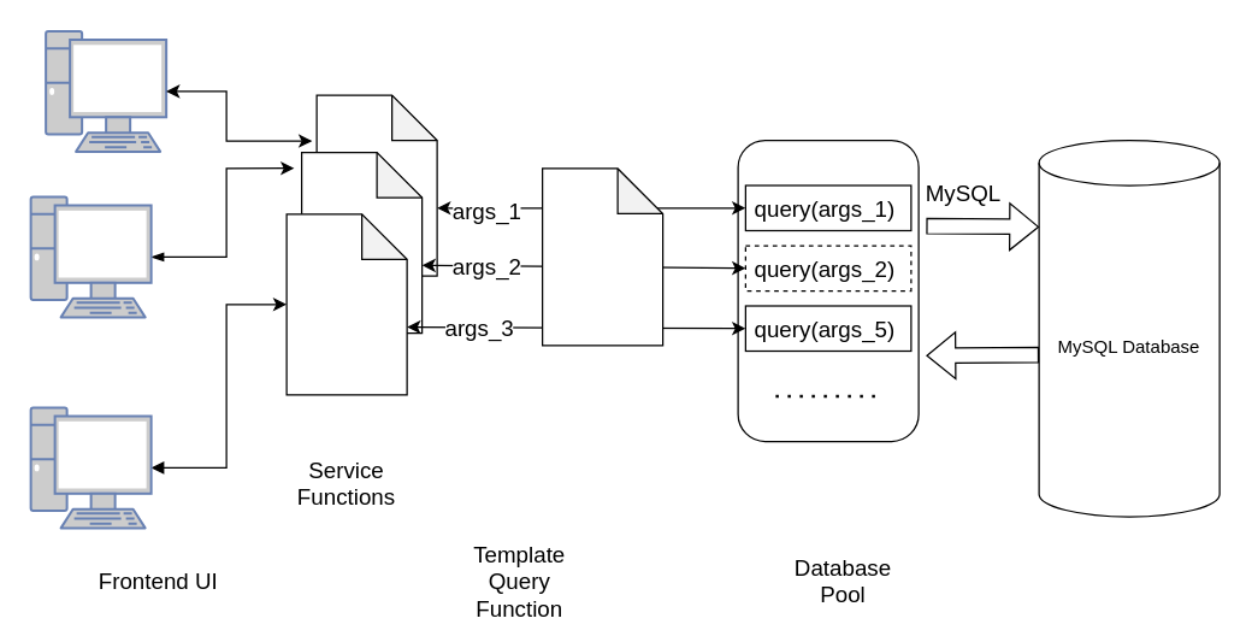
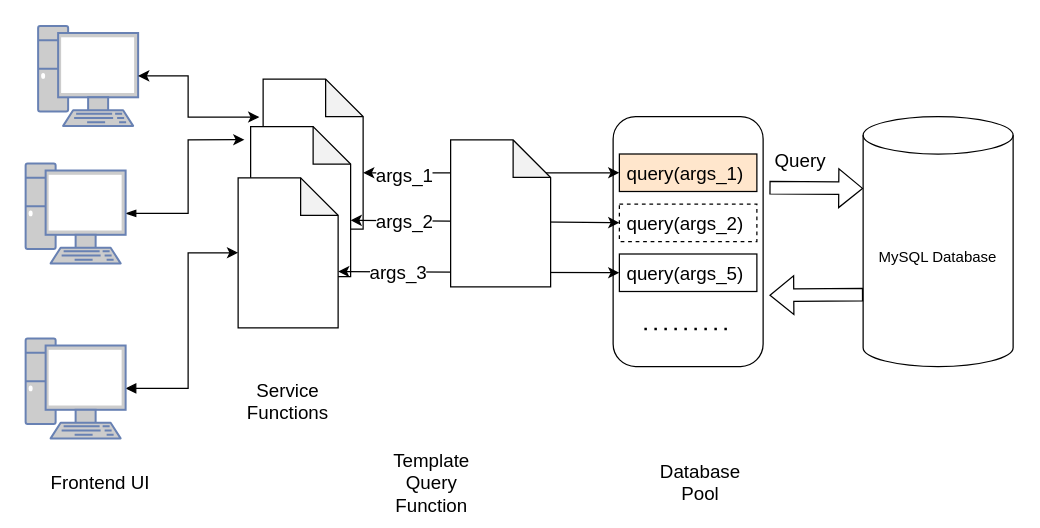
- <mxCell id="5" value="&lt;font style=&quot;font-size: 15px&quot;&gt;MySQL&lt;/font&gt;" style="text;html=1;strokeColor=none;fillColor=none;align=center;verticalAlign=middle;whiteSpace=wrap;rounded=0;" parent="1" vertex="1"><mxGeometry x="610" y="111.5" width="60" height="30" as="geometry" /></mxCell>
+ <mxCell id="5" value="&lt;font style=&quot;font-size: 15px&quot;&gt;Query&lt;/font&gt;" style="text;html=1;strokeColor=none;fillColor=none;align=center;verticalAlign=middle;whiteSpace=wrap;rounded=0;" parent="1" vertex="1"><mxGeometry x="610" y="111.5" width="60" height="30" as="geometry" /></mxCell>
- <mxCell id="8" value="query(args_1)&amp;nbsp;" style="rounded=0;whiteSpace=wrap;html=1;fontSize=15;" parent="1" vertex="1"><mxGeometry x="495" y="122.5" width="110" height="30" as="geometry" /></mxCell>
+ <mxCell id="8" value="query(args_1)&amp;nbsp;" style="rounded=0;whiteSpace=wrap;html=1;fontSize=15;fillColor=#ffe6cc;" parent="1" vertex="1"><mxGeometry x="495" y="122.5" width="110" height="30" as="geometry" /></mxCell>
- <mxCell id="2" value="MySQL Database" style="shape=cylinder3;whiteSpace=wrap;html=1;boundedLbl=1;backgroundOutline=1;size=15;" parent="1" vertex="1"><mxGeometry x="690" y="92.5" width="120" height="250" as="geometry" /></mxCell>
+ <mxCell id="2" value="MySQL Database" style="shape=cylinder3;whiteSpace=wrap;html=1;boundedLbl=1;backgroundOutline=1;size=15;" parent="1" vertex="1"><mxGeometry x="690" y="92.5" width="120" height="200" as="geometry" /></mxCell>
- <mxCell id="21" value="Frontend UI" style="text;html=1;strokeColor=none;fillColor=none;align=center;verticalAlign=middle;whiteSpace=wrap;rounded=0;fontSize=15;" parent="1" vertex="1"><mxGeometry x="55" y="370" width="100" height="30" as="geometry" /></mxCell>
+ <mxCell id="21" value="Frontend UI" style="text;html=1;strokeColor=none;fillColor=none;align=center;verticalAlign=middle;whiteSpace=wrap;rounded=0;fontSize=15;" parent="1" vertex="1"><mxGeometry x="30" y="370" width="100" height="30" as="geometry" /></mxCell>
